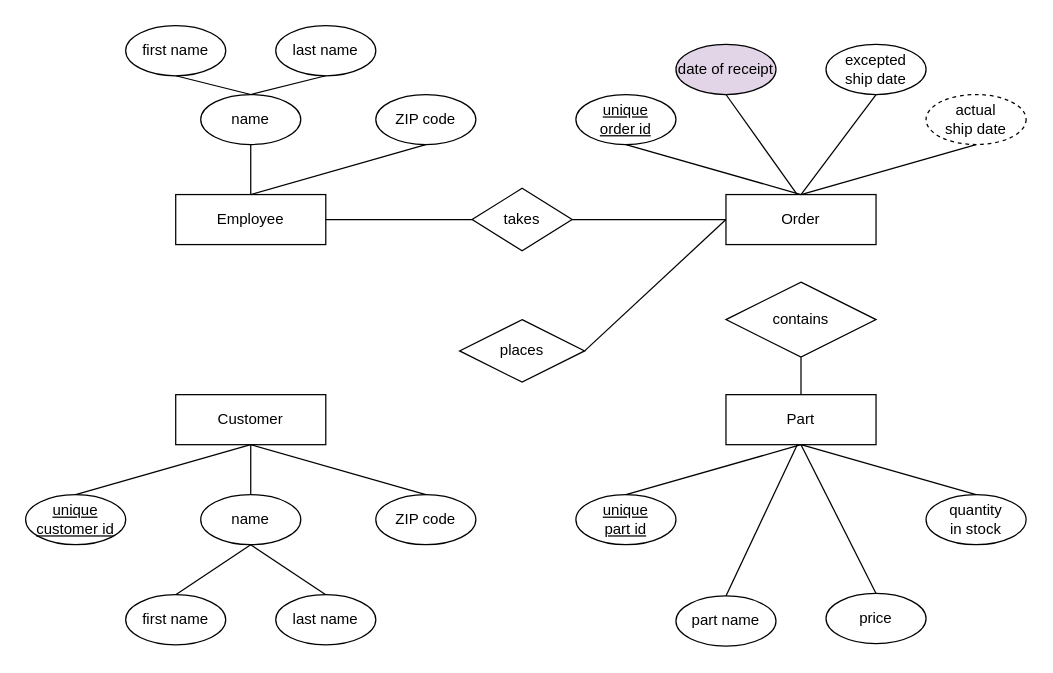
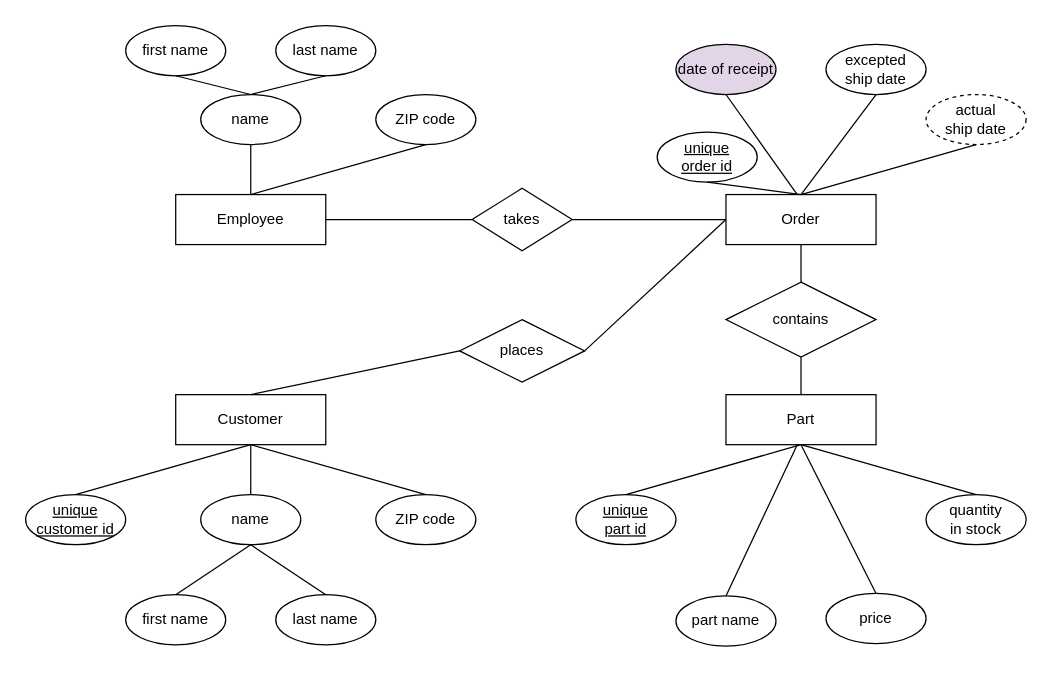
- <mxCell id="14" value="&lt;u&gt;unique&lt;br&gt;order id&lt;br&gt;&lt;/u&gt;" style="ellipse;whiteSpace=wrap;html=1;align=center;" vertex="1" parent="1"><mxGeometry x="460" y="75" width="80" height="40" as="geometry" /></mxCell>
+ <mxCell id="14" value="&lt;u&gt;unique&lt;br&gt;order id&lt;br&gt;&lt;/u&gt;" style="ellipse;whiteSpace=wrap;html=1;align=center;" vertex="1" parent="1"><mxGeometry x="525" y="105" width="80" height="40" as="geometry" /></mxCell>
+ <mxCell id="47" value="" style="endArrow=none;html=1;rounded=0;entryX=0.5;entryY=1;entryDx=0;entryDy=0;exitX=0.5;exitY=0;exitDx=0;exitDy=0;" edge="1" parent="1" source="40" target="3"><mxGeometry width="50" height="50" relative="1" as="geometry"><mxPoint x="407" y="345" as="sourcePoint" /><mxPoint x="457" y="295" as="targetPoint" /></mxGeometry></mxCell>
+ <mxCell id="46" value="" style="endArrow=none;html=1;rounded=0;exitX=0.5;exitY=0;exitDx=0;exitDy=0;entryX=0;entryY=0.5;entryDx=0;entryDy=0;" edge="1" parent="1" source="5" target="42"><mxGeometry width="50" height="50" relative="1" as="geometry"><mxPoint x="407" y="345" as="sourcePoint" /><mxPoint x="457" y="295" as="targetPoint" /></mxGeometry></mxCell>
